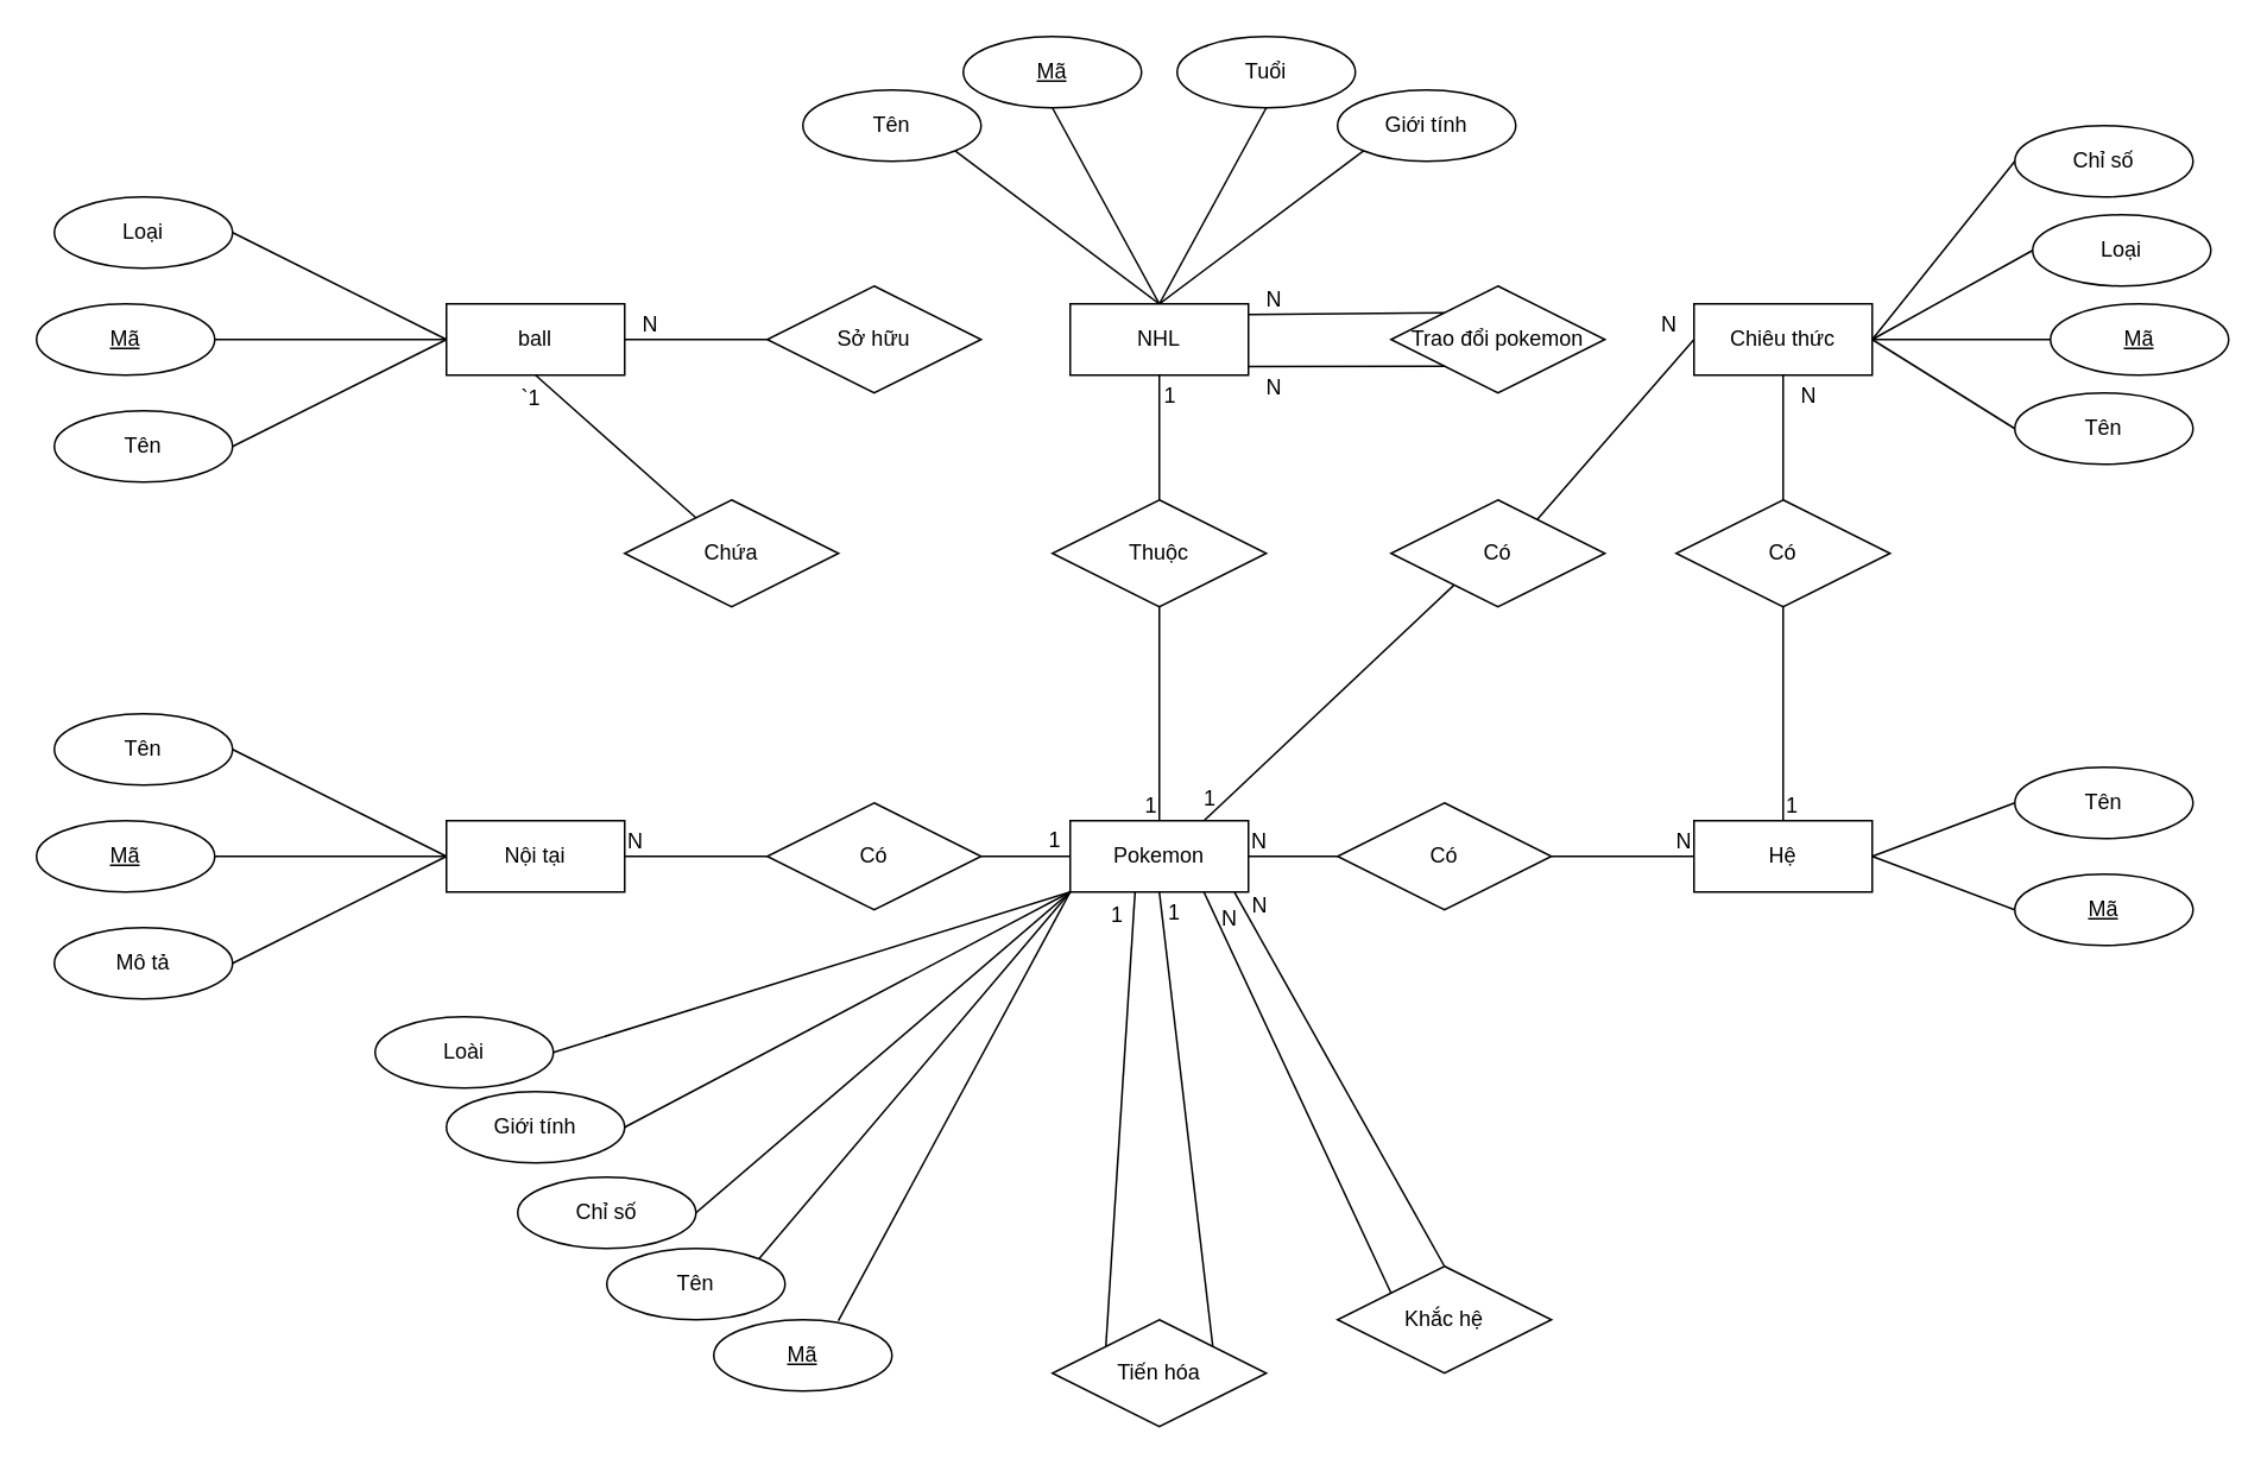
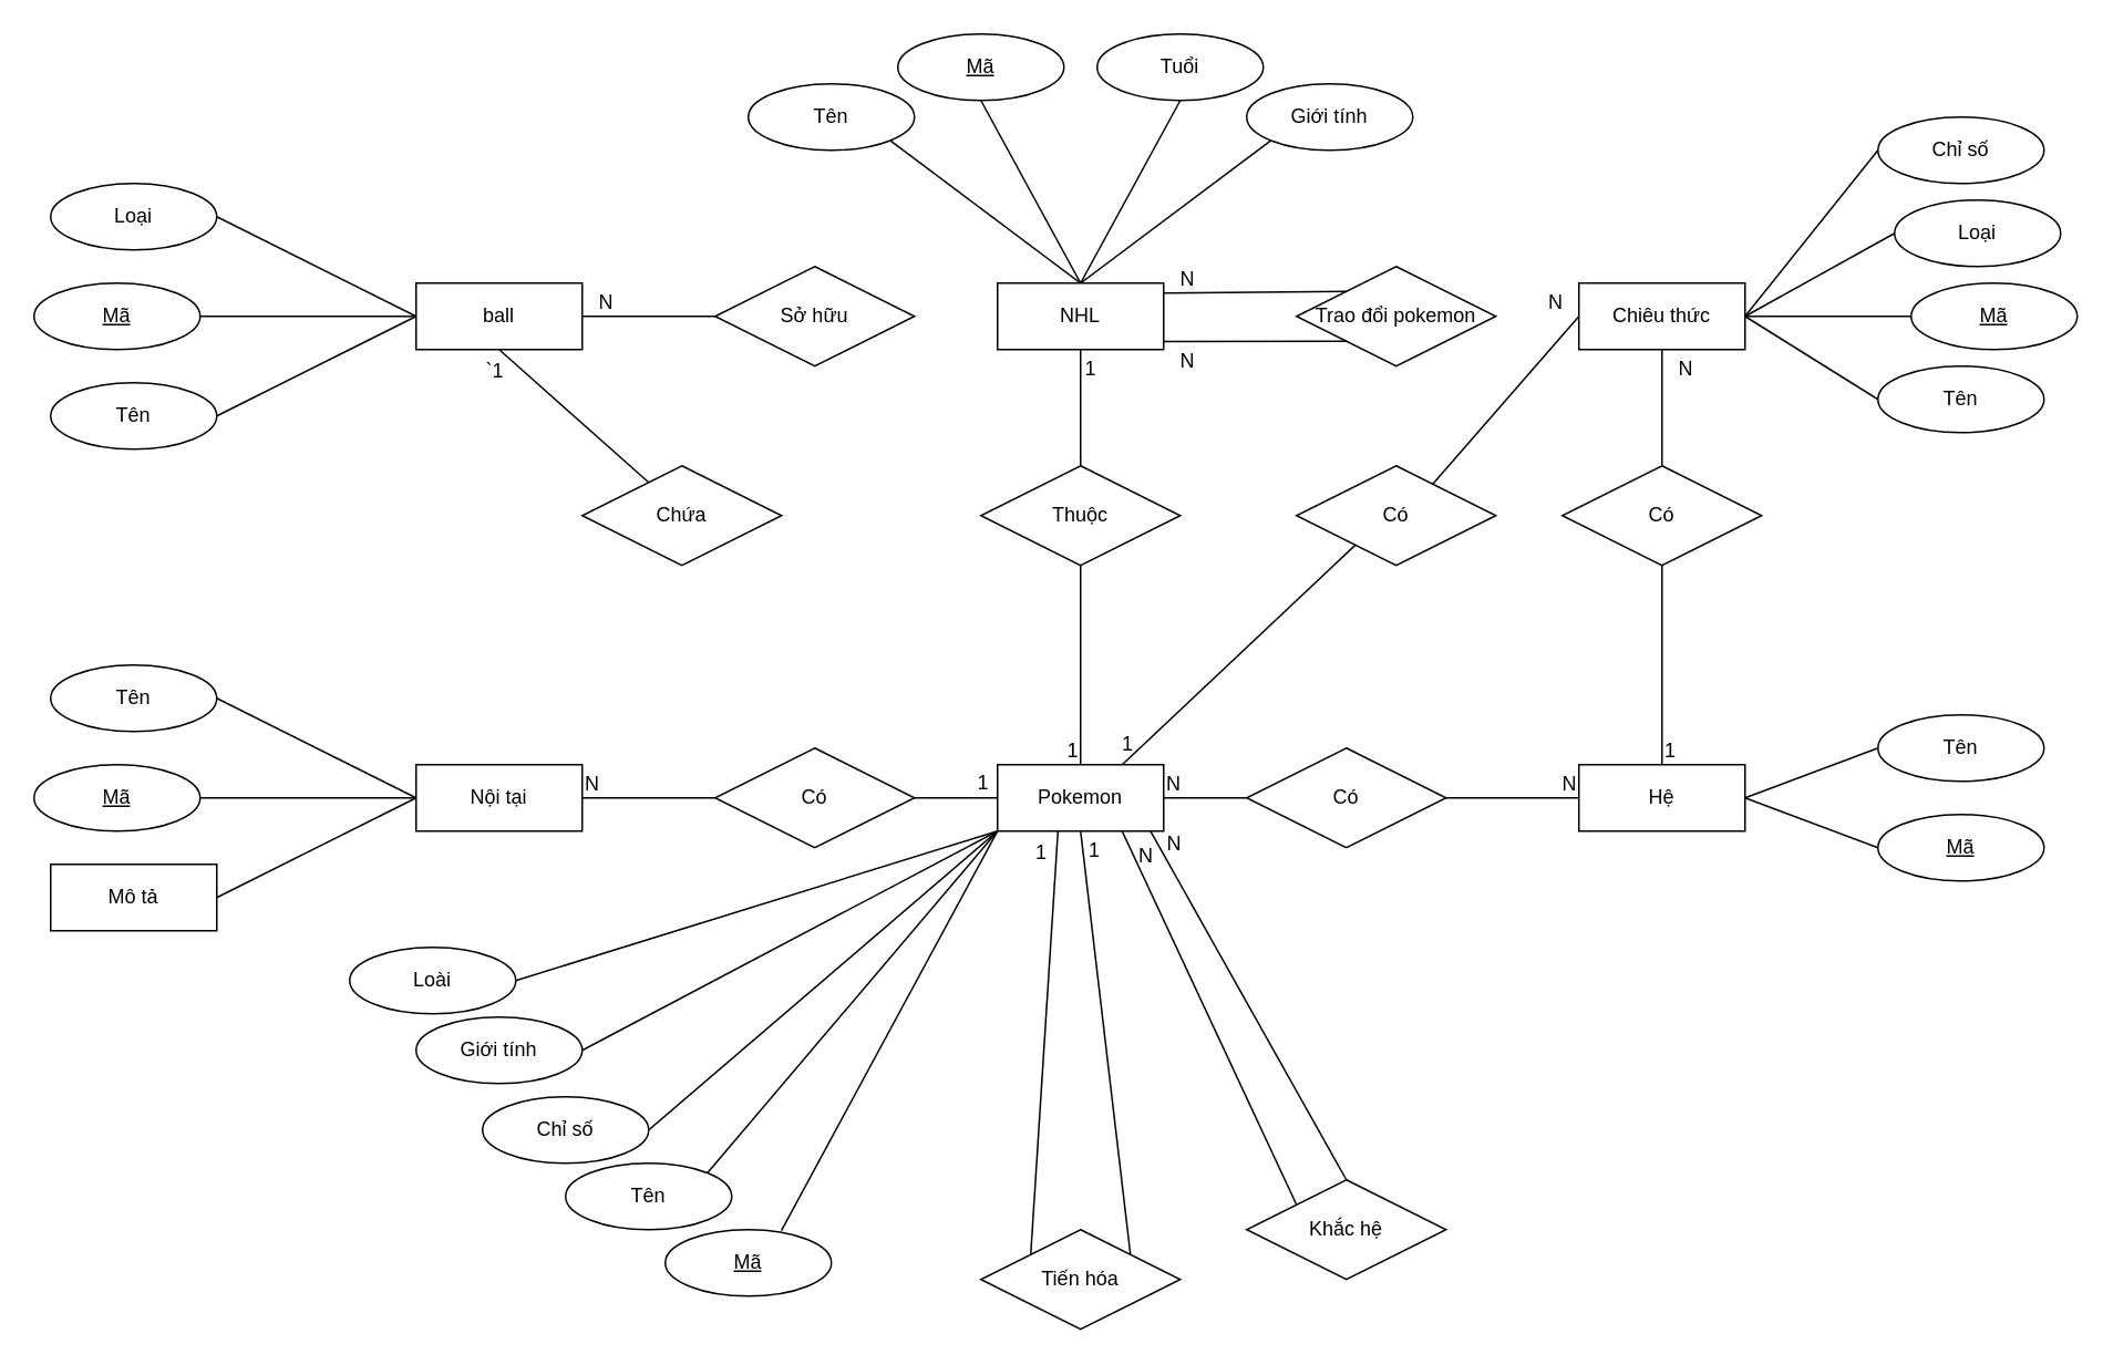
- <mxCell id="65" value="Mô tả" style="ellipse;whiteSpace=wrap;html=1;align=center;" vertex="1" parent="1"><mxGeometry x="30" y="520" width="100" height="40" as="geometry" /></mxCell>
+ <mxCell id="65" value="Mô tả" style="whiteSpace=wrap;html=1;align=center;rounded=0;" vertex="1" parent="1"><mxGeometry x="30" y="520" width="100" height="40" as="geometry" /></mxCell>
